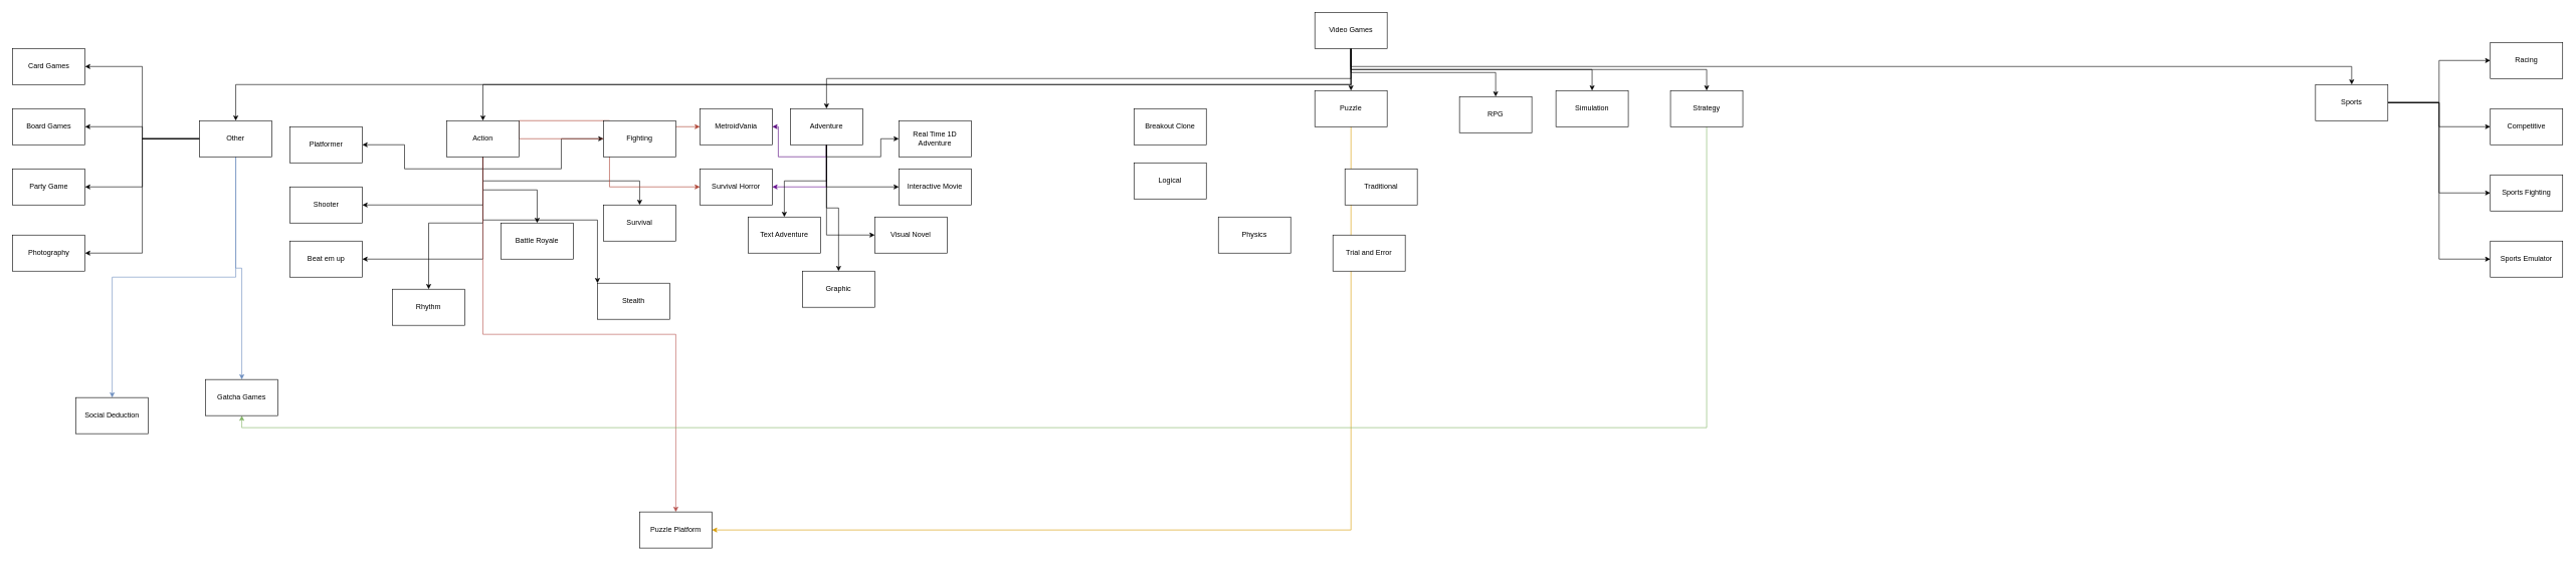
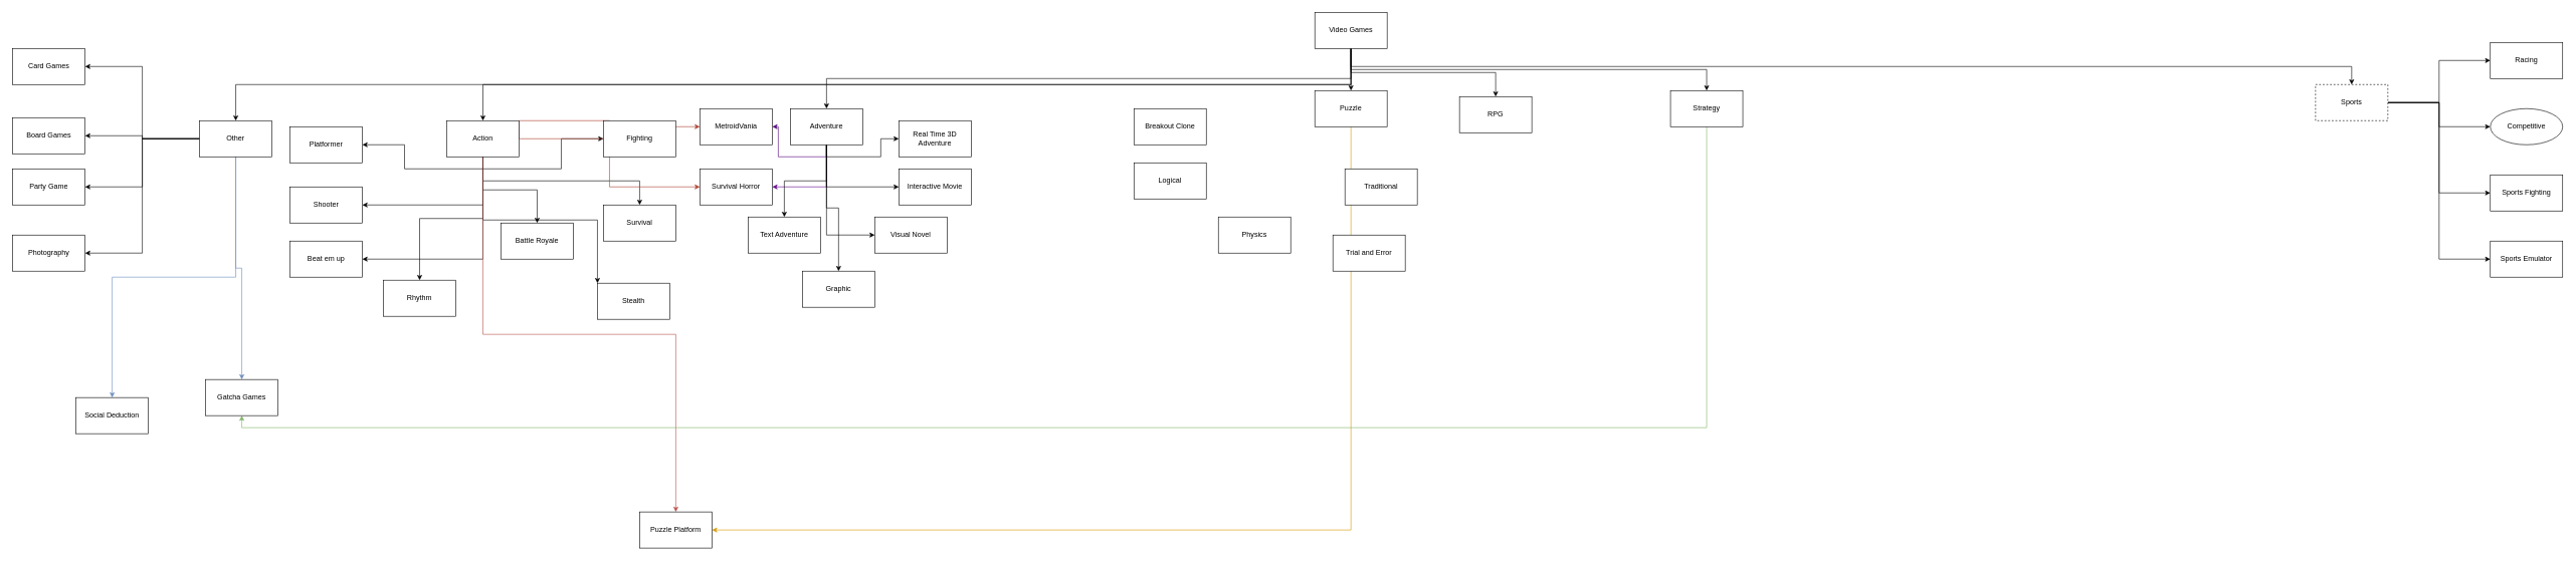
- <mxCell id="7" style="edgeStyle=orthogonalEdgeStyle;rounded=0;orthogonalLoop=1;jettySize=auto;html=1;exitX=0.5;exitY=1;exitDx=0;exitDy=0;entryX=0.5;entryY=0;entryDx=0;entryDy=0;" edge="1" parent="1" source="10" target="34"><mxGeometry relative="1" as="geometry" /></mxCell>
- <mxCell id="41" value="Sports" style="rounded=0;whiteSpace=wrap;html=1;" vertex="1" parent="1"><mxGeometry x="3840" y="140" width="120" height="60" as="geometry" /></mxCell>
+ <mxCell id="41" value="Sports" style="rounded=0;whiteSpace=wrap;html=1;dashed=1;" vertex="1" parent="1"><mxGeometry x="3840" y="140" width="120" height="60" as="geometry" /></mxCell>
- <mxCell id="34" value="Simulation" style="rounded=0;whiteSpace=wrap;html=1;" vertex="1" parent="1"><mxGeometry x="2580" y="150" width="120" height="60" as="geometry" /></mxCell>
- <mxCell id="49" value="Board Games" style="rounded=0;whiteSpace=wrap;html=1;" vertex="1" parent="1"><mxGeometry x="20" y="180" width="120" height="60" as="geometry" /></mxCell>
+ <mxCell id="49" value="Board Games" style="rounded=0;whiteSpace=wrap;html=1;" vertex="1" parent="1"><mxGeometry x="20" y="195" width="120" height="60" as="geometry" /></mxCell>
- <mxCell id="77" value="Competitive" style="rounded=0;whiteSpace=wrap;html=1;" vertex="1" parent="1"><mxGeometry x="4130" y="180" width="120" height="60" as="geometry" /></mxCell>
+ <mxCell id="77" value="Competitive" style="ellipse;whiteSpace=wrap;html=1;" vertex="1" parent="1"><mxGeometry x="4130" y="180" width="120" height="60" as="geometry" /></mxCell>
- <mxCell id="67" value="Real Time 1D Adventure" style="rounded=0;whiteSpace=wrap;html=1;" vertex="1" parent="1"><mxGeometry x="1490" y="200" width="120" height="60" as="geometry" /></mxCell>
+ <mxCell id="67" value="Real Time 3D Adventure" style="rounded=0;whiteSpace=wrap;html=1;" vertex="1" parent="1"><mxGeometry x="1490" y="200" width="120" height="60" as="geometry" /></mxCell>
- <mxCell id="61" value="Rhythm" style="rounded=0;whiteSpace=wrap;html=1;" vertex="1" parent="1"><mxGeometry x="650" y="480" width="120" height="60" as="geometry" /></mxCell>
+ <mxCell id="61" value="Rhythm" style="rounded=0;whiteSpace=wrap;html=1;" vertex="1" parent="1"><mxGeometry x="635" y="465" width="120" height="60" as="geometry" /></mxCell>
